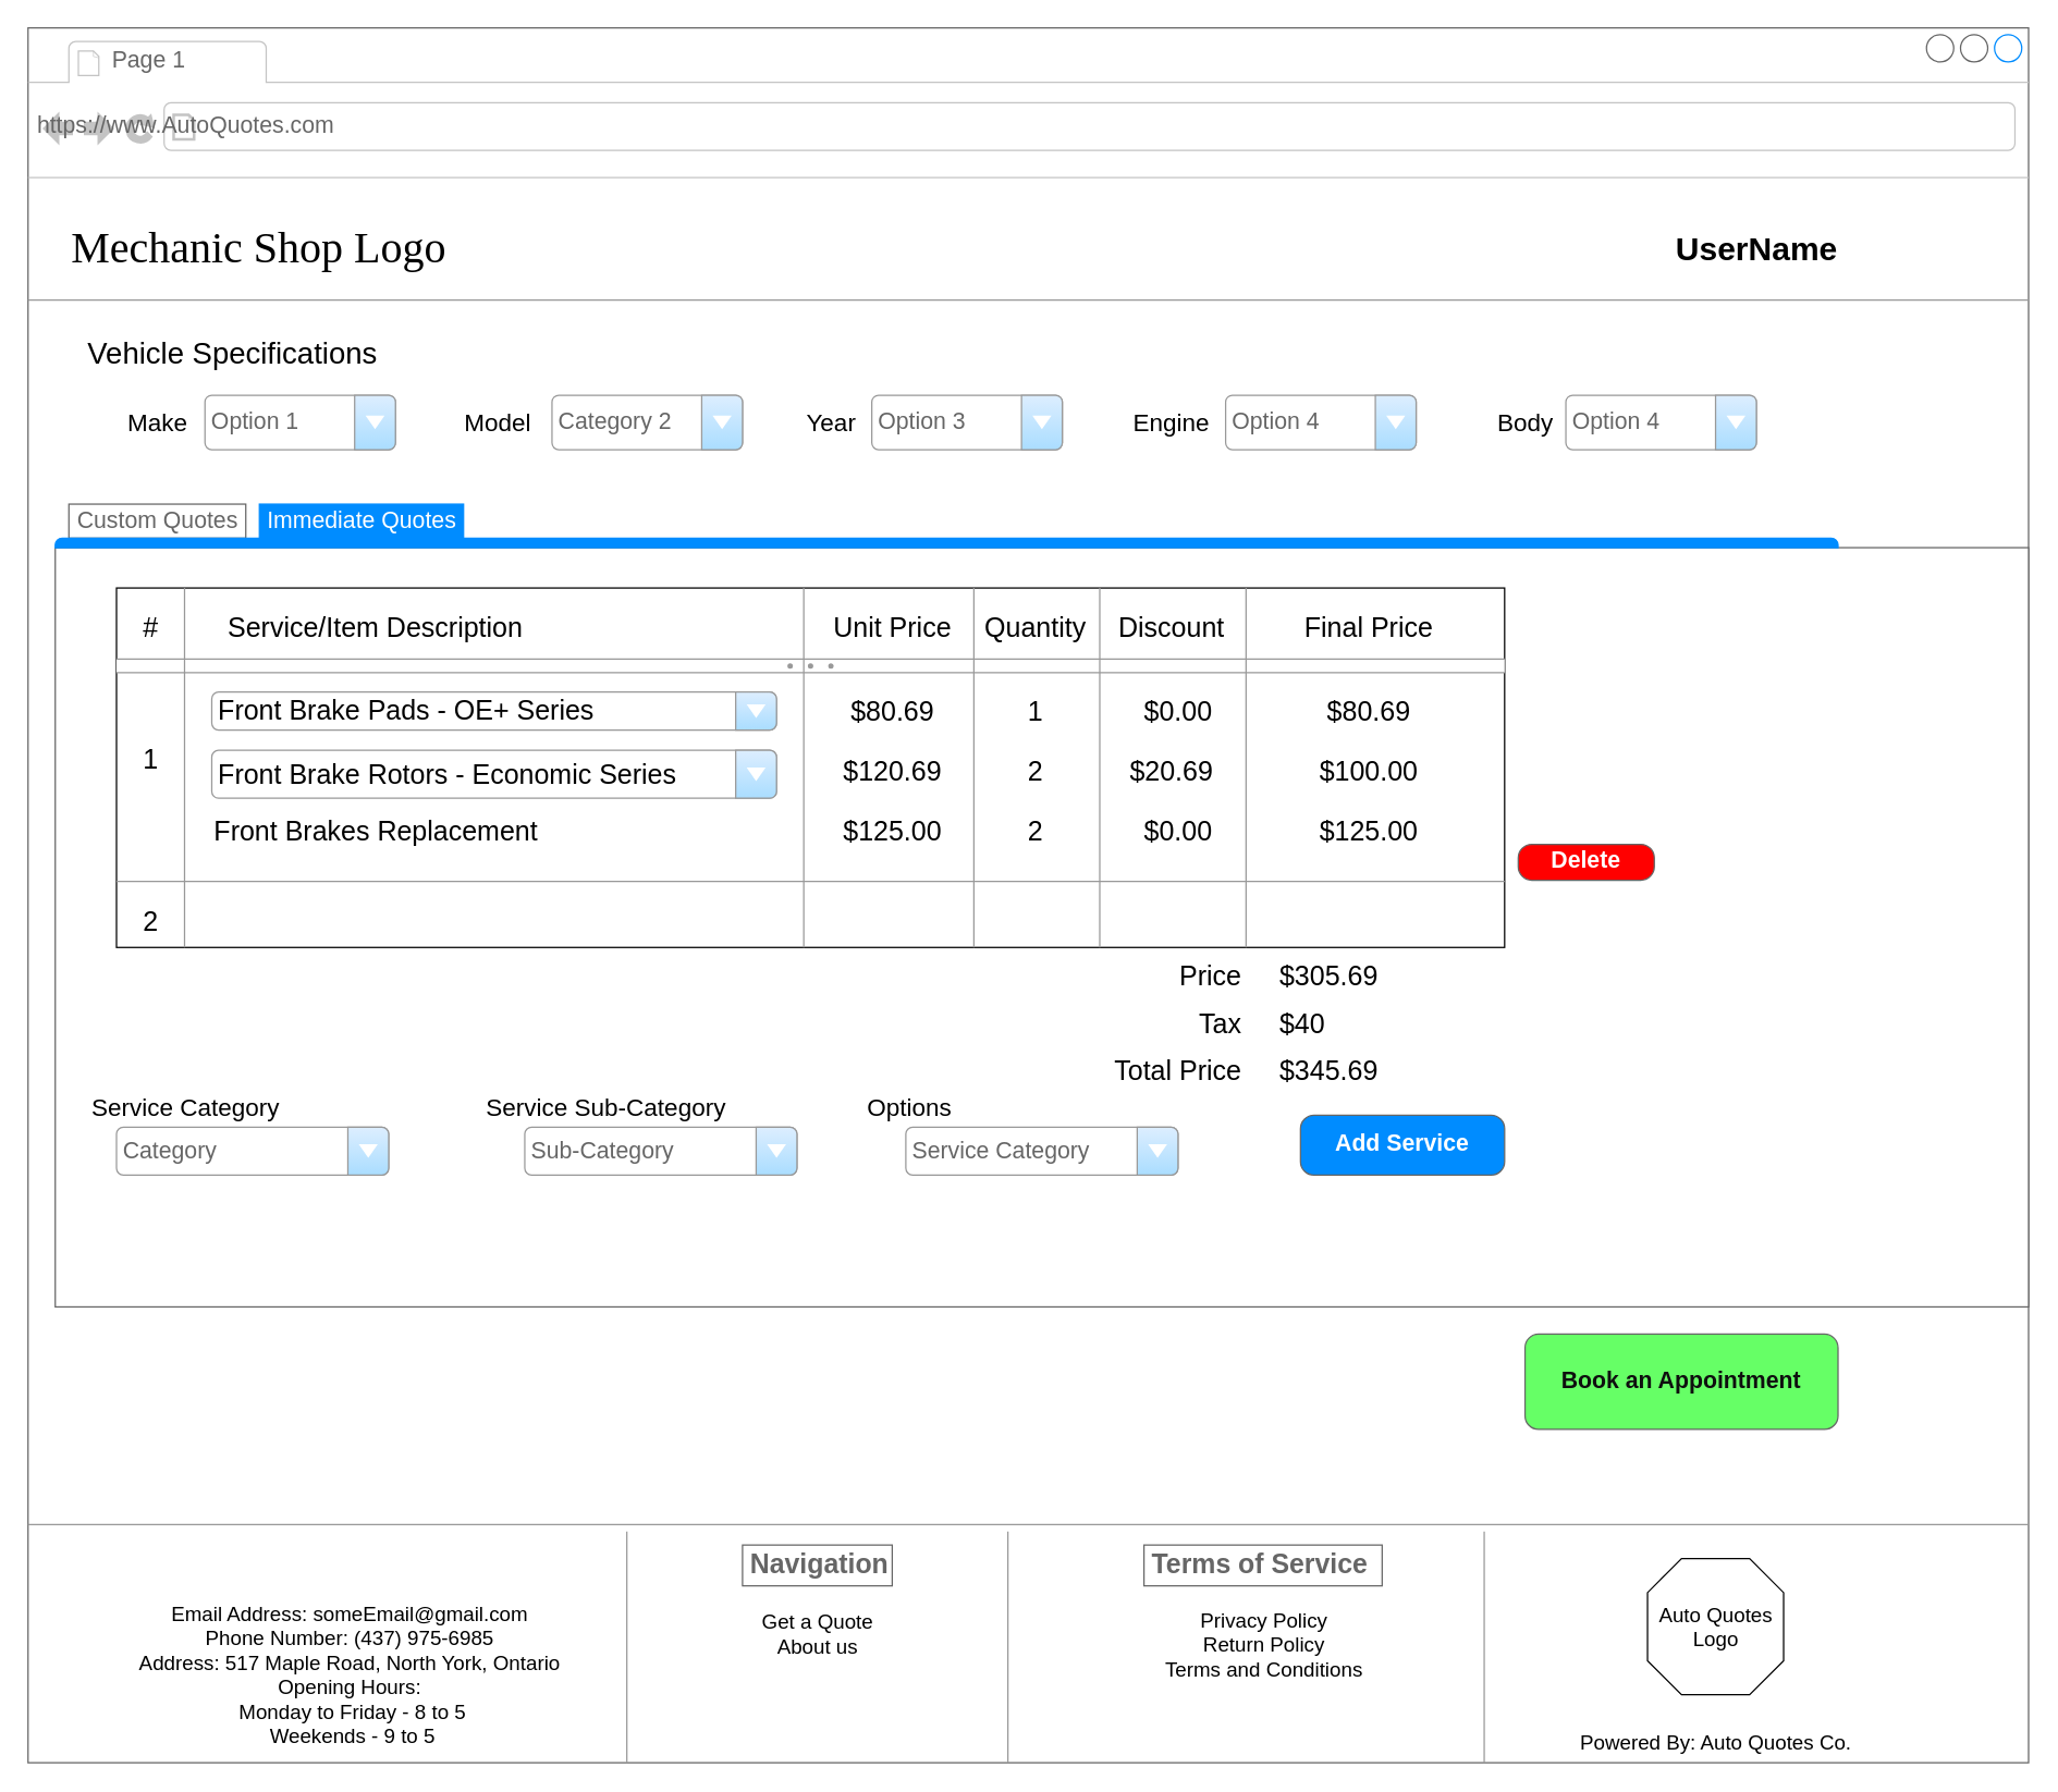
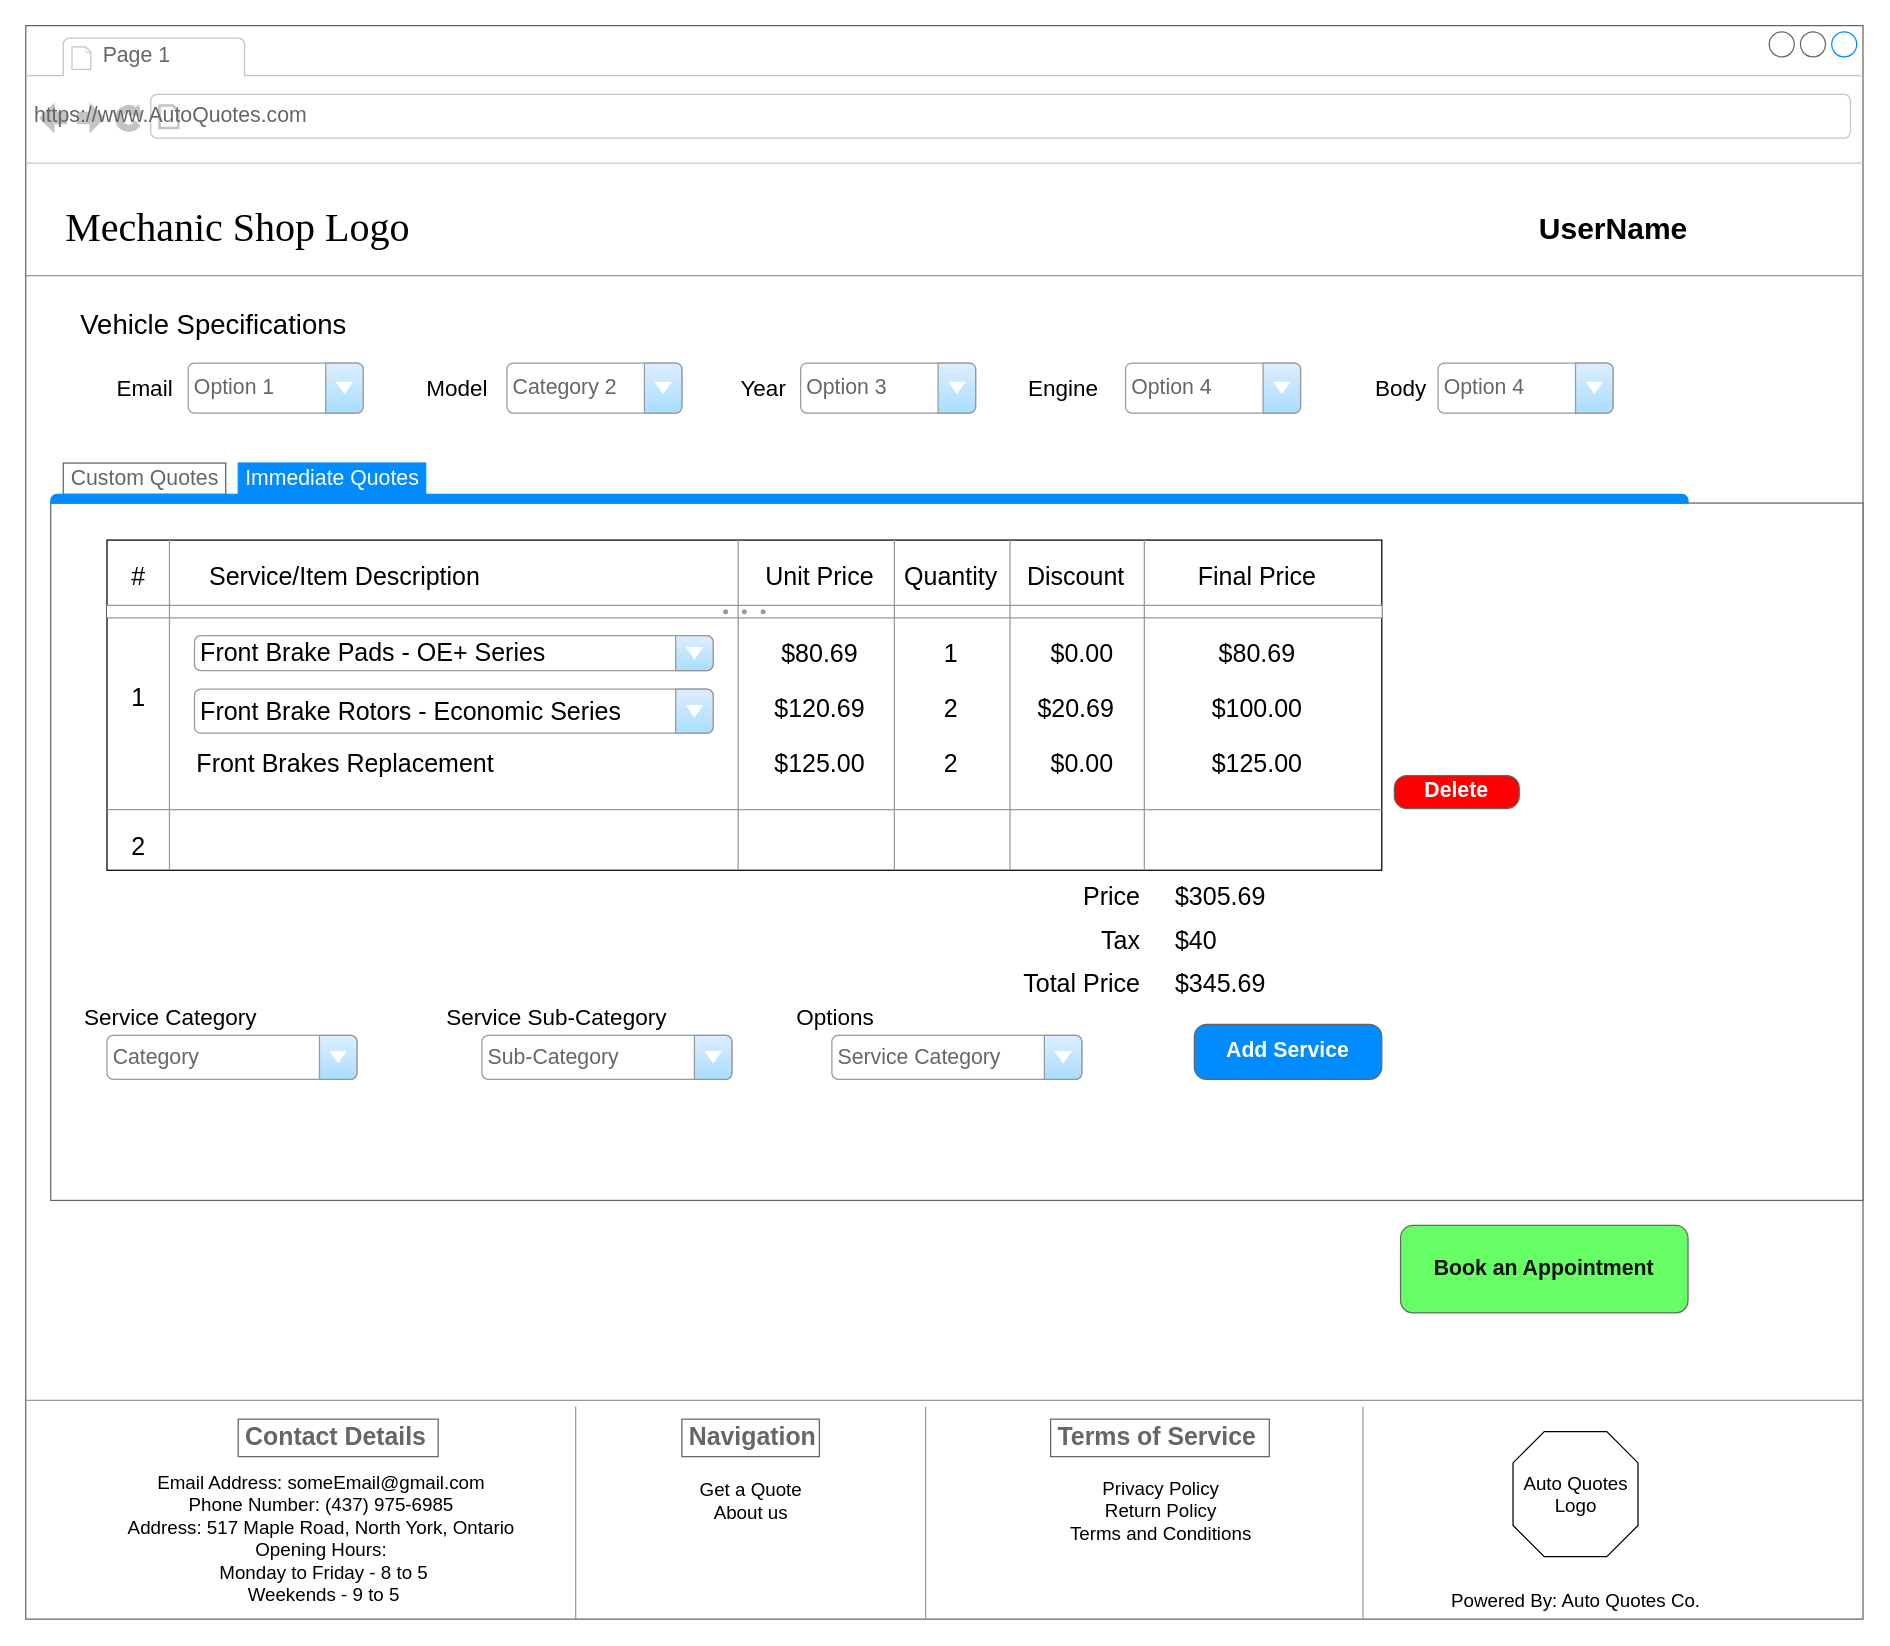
- <mxCell id="10" value="&lt;font style=&quot;font-size: 18px;&quot;&gt;Make&lt;/font&gt;" style="text;html=1;align=center;verticalAlign=middle;resizable=0;points=[];autosize=1;strokeColor=none;fillColor=none;fontSize=22;" parent="2" vertex="1"><mxGeometry x="60" y="270" width="70" height="40" as="geometry" /></mxCell>
+ <mxCell id="10" value="&lt;font style=&quot;font-size: 18px;&quot;&gt;Email&lt;/font&gt;" style="text;html=1;align=center;verticalAlign=middle;resizable=0;points=[];autosize=1;strokeColor=none;fillColor=none;fontSize=22;" parent="2" vertex="1"><mxGeometry x="60" y="270" width="70" height="40" as="geometry" /></mxCell>
- <mxCell id="15" value="&lt;span style=&quot;font-size: 18px;&quot;&gt;Engine&lt;/span&gt;" style="text;html=1;align=center;verticalAlign=middle;resizable=0;points=[];autosize=1;strokeColor=none;fillColor=none;fontSize=22;" parent="2" vertex="1"><mxGeometry x="800" y="270" width="80" height="40" as="geometry" /></mxCell>
+ <mxCell id="15" value="&lt;span style=&quot;font-size: 18px;&quot;&gt;Engine&lt;/span&gt;" style="text;html=1;align=center;verticalAlign=middle;resizable=0;points=[];autosize=1;strokeColor=none;fillColor=none;fontSize=22;" parent="2" vertex="1"><mxGeometry x="790" y="270" width="80" height="40" as="geometry" /></mxCell>
+ <mxCell id="69" value="&lt;h3&gt;Contact Details&lt;/h3&gt;" style="strokeWidth=1;shadow=0;dashed=0;align=center;html=1;shape=mxgraph.mockup.text.textBox;fontColor=#666666;align=left;fontSize=17;spacingLeft=4;spacingTop=-3;strokeColor=#666666;mainText=" vertex="1" parent="2"><mxGeometry x="170" y="1115" width="160" height="30" as="geometry" /></mxCell>
